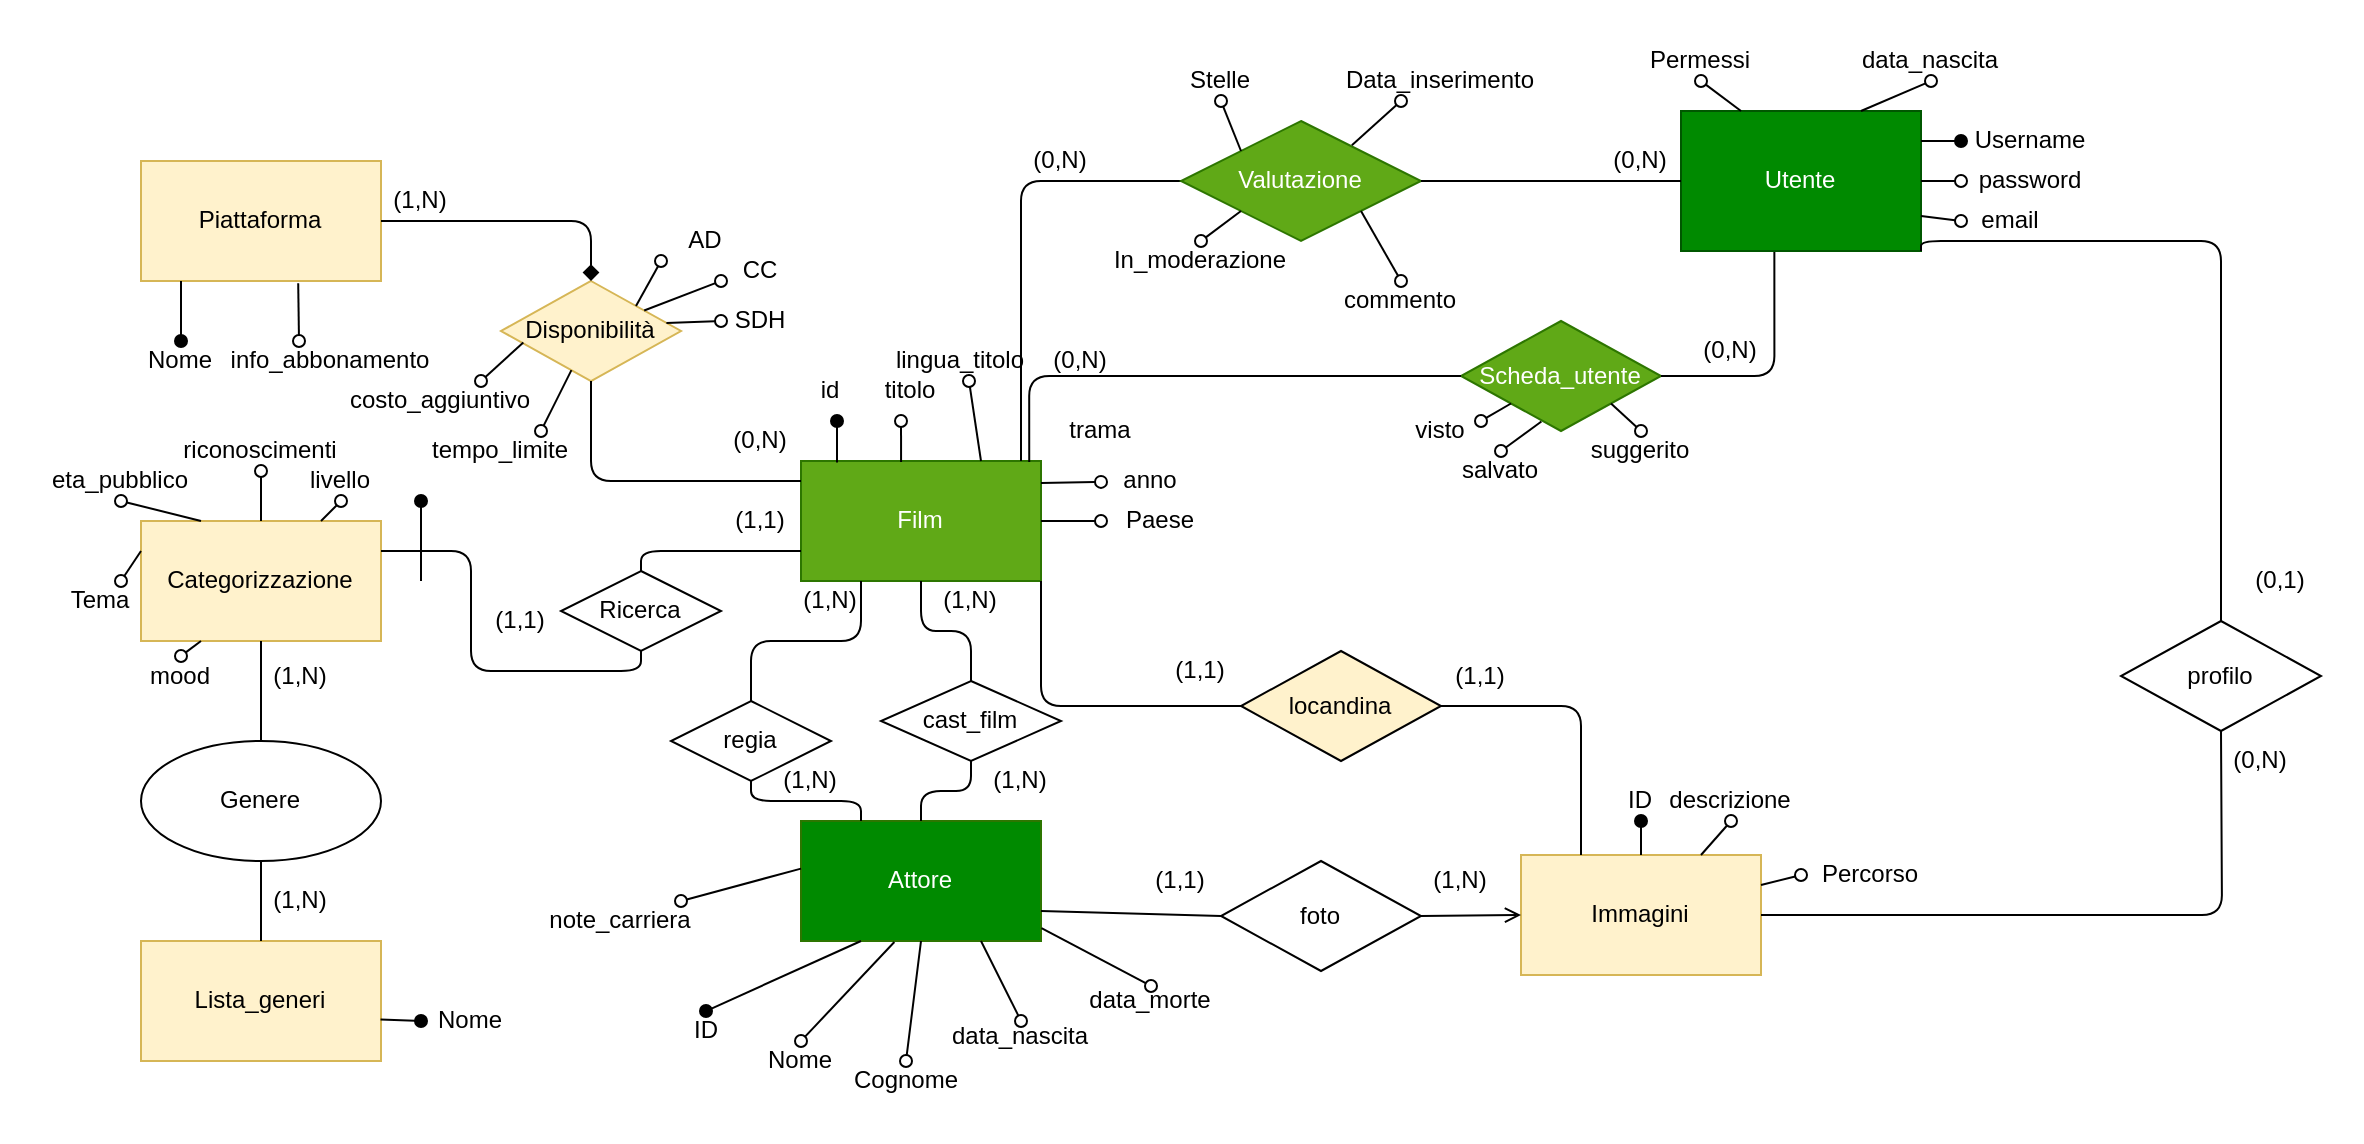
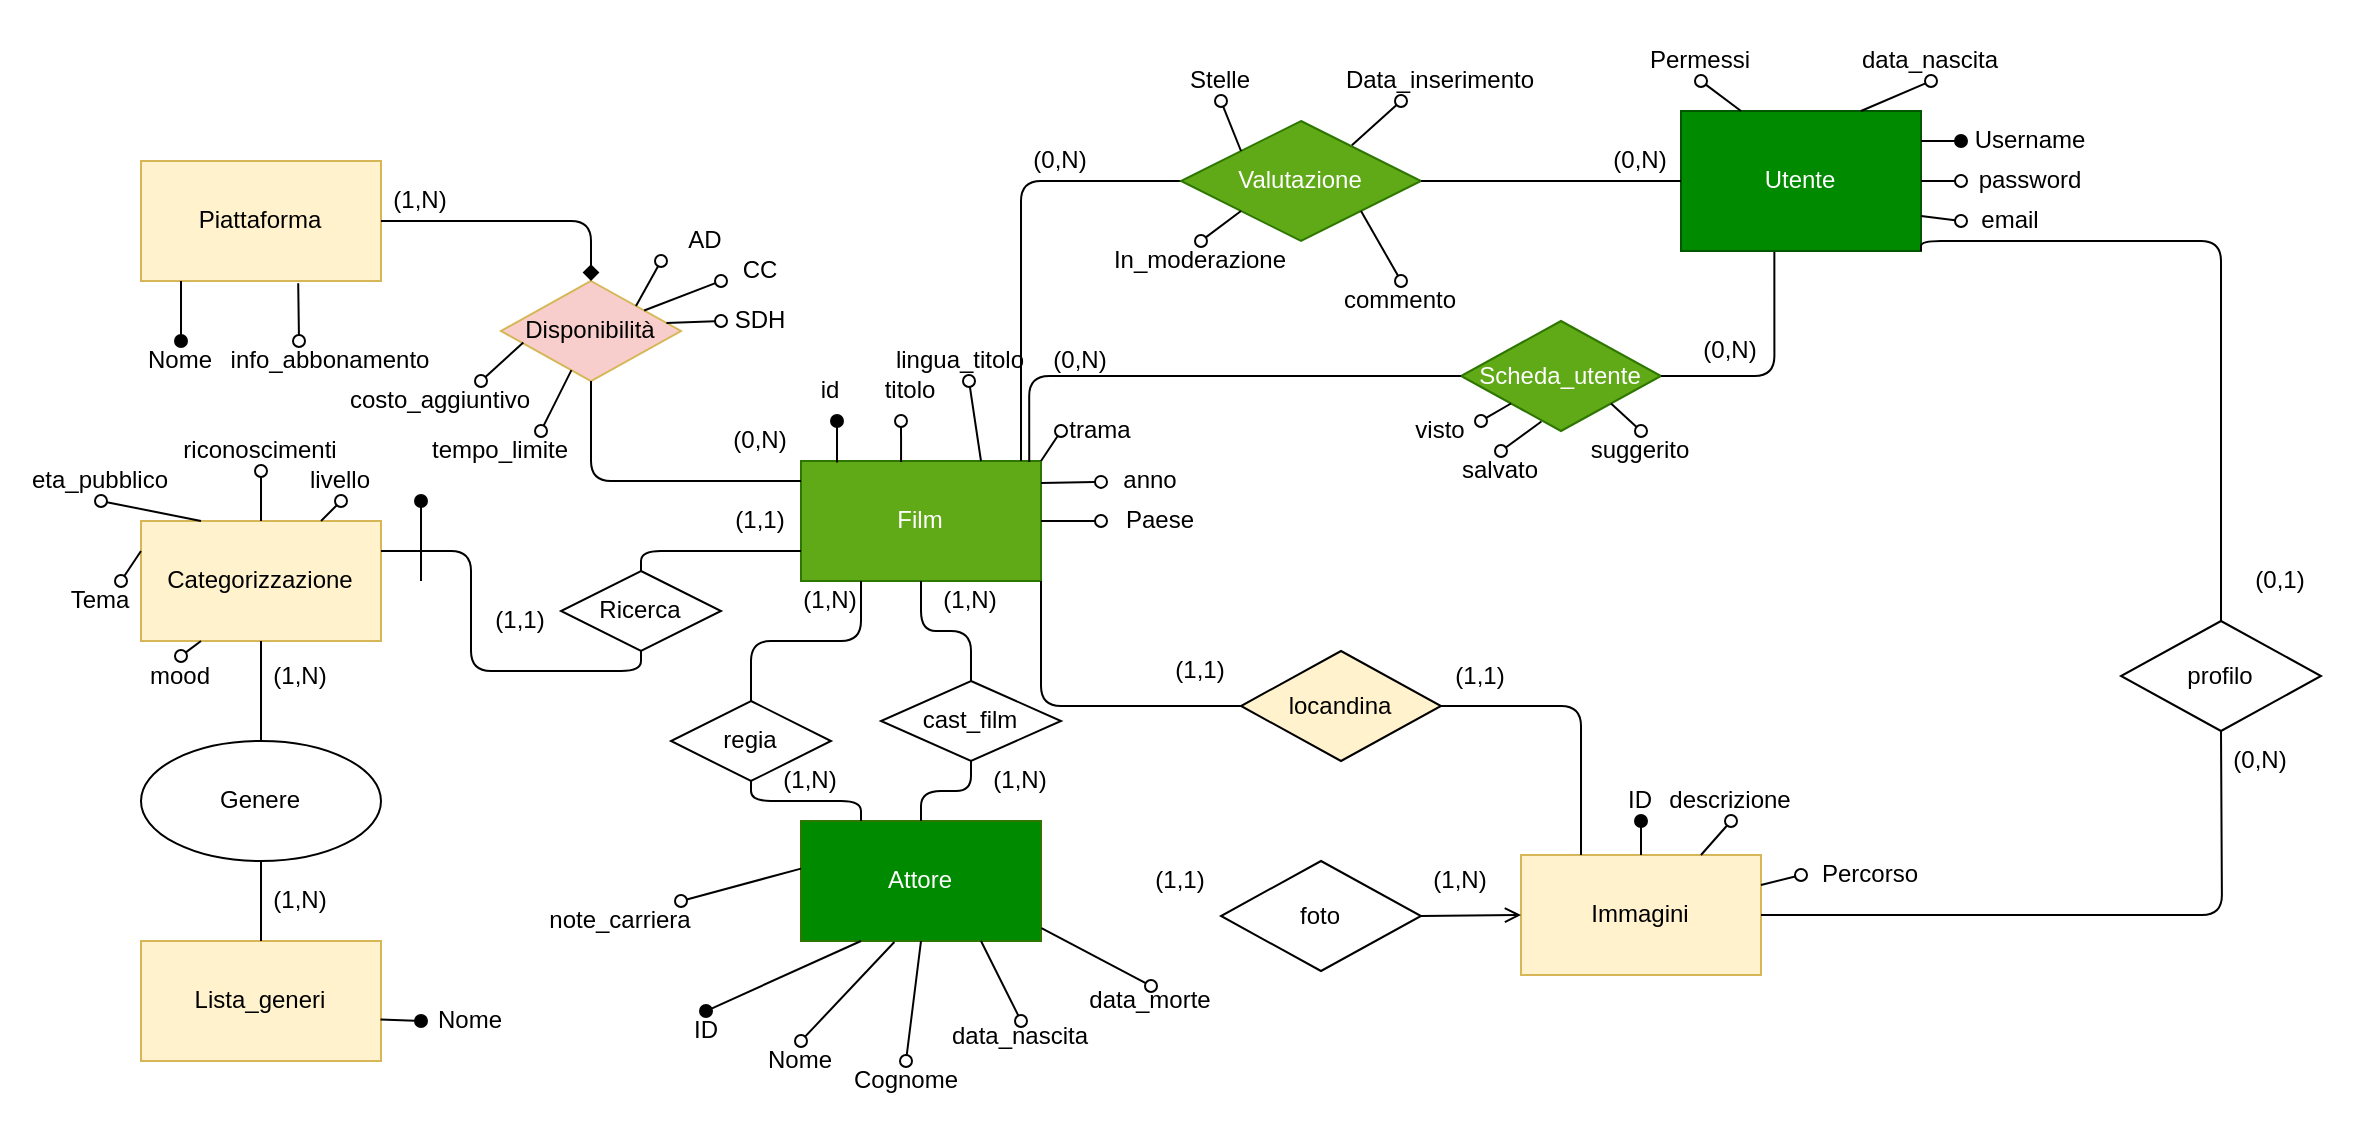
- <mxCell id="8" value="Disponibilità" style="rhombus;whiteSpace=wrap;html=1;fillColor=#fff2cc;strokeColor=#d6b656;" parent="1" vertex="1"><mxGeometry x="250" y="140" width="90" height="50" as="geometry" /></mxCell>
+ <mxCell id="8" value="Disponibilità" style="rhombus;whiteSpace=wrap;html=1;fillColor=#f8cecc;strokeColor=#d6b656;" parent="1" vertex="1"><mxGeometry x="250" y="140" width="90" height="50" as="geometry" /></mxCell>
+ <mxCell id="57" value="" style="endArrow=none;html=1;strokeColor=#000000;startArrow=oval;startFill=0;exitX=0;exitY=0.5;exitDx=0;exitDy=0;entryX=1;entryY=0;entryDx=0;entryDy=0;" parent="1" source="56" target="3" edge="1"><mxGeometry width="50" height="50" relative="1" as="geometry"><mxPoint x="560" y="250.571" as="sourcePoint" /><mxPoint x="530" y="251" as="targetPoint" /></mxGeometry></mxCell>
- <mxCell id="97" value="eta_pubblico" style="text;html=1;strokeColor=none;fillColor=none;align=center;verticalAlign=middle;whiteSpace=wrap;rounded=0;" parent="1" vertex="1"><mxGeometry y="230" width="80" height="20" as="geometry" x="20" /></mxCell>
+ <mxCell id="97" value="eta_pubblico" style="text;html=1;strokeColor=none;fillColor=none;align=center;verticalAlign=middle;whiteSpace=wrap;rounded=0;" parent="1" vertex="1"><mxGeometry x="10" y="230" width="80" height="20" as="geometry" /></mxCell>
- <mxCell id="81" value="" style="endArrow=none;html=1;entryX=1;entryY=0.75;entryDx=0;entryDy=0;exitX=0;exitY=0.5;exitDx=0;exitDy=0;" parent="1" source="77" target="5" edge="1"><mxGeometry width="50" height="50" relative="1" as="geometry"><mxPoint x="580" y="410" as="sourcePoint" /><mxPoint x="510" y="330" as="targetPoint" /></mxGeometry></mxCell>
